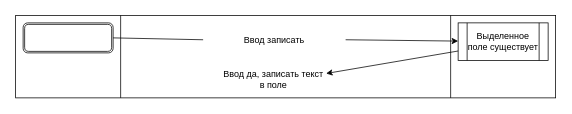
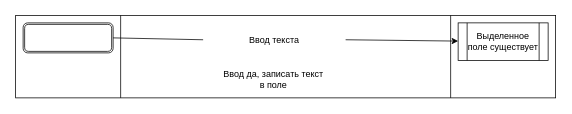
- <mxCell id="4" value="Ввод записать" style="text;html=1;strokeColor=none;fillColor=none;align=center;verticalAlign=middle;whiteSpace=wrap;rounded=0;" vertex="1" parent="1"><mxGeometry x="270" y="35" width="190" height="35" as="geometry" /></mxCell>
+ <mxCell id="4" value="Ввод текста" style="text;html=1;strokeColor=none;fillColor=none;align=center;verticalAlign=middle;whiteSpace=wrap;rounded=0;" vertex="1" parent="1"><mxGeometry x="270" y="35" width="190" height="35" as="geometry" /></mxCell>
- <mxCell id="9" value="" style="endArrow=classic;html=1;rounded=0;entryX=1;entryY=0.25;entryDx=0;entryDy=0;exitX=0;exitY=0.75;exitDx=0;exitDy=0;" edge="1" parent="1" source="5" target="6"><mxGeometry width="50" height="50" relative="1" as="geometry"><mxPoint x="640" y="180" as="sourcePoint" /><mxPoint x="690" y="130" as="targetPoint" /></mxGeometry></mxCell>
